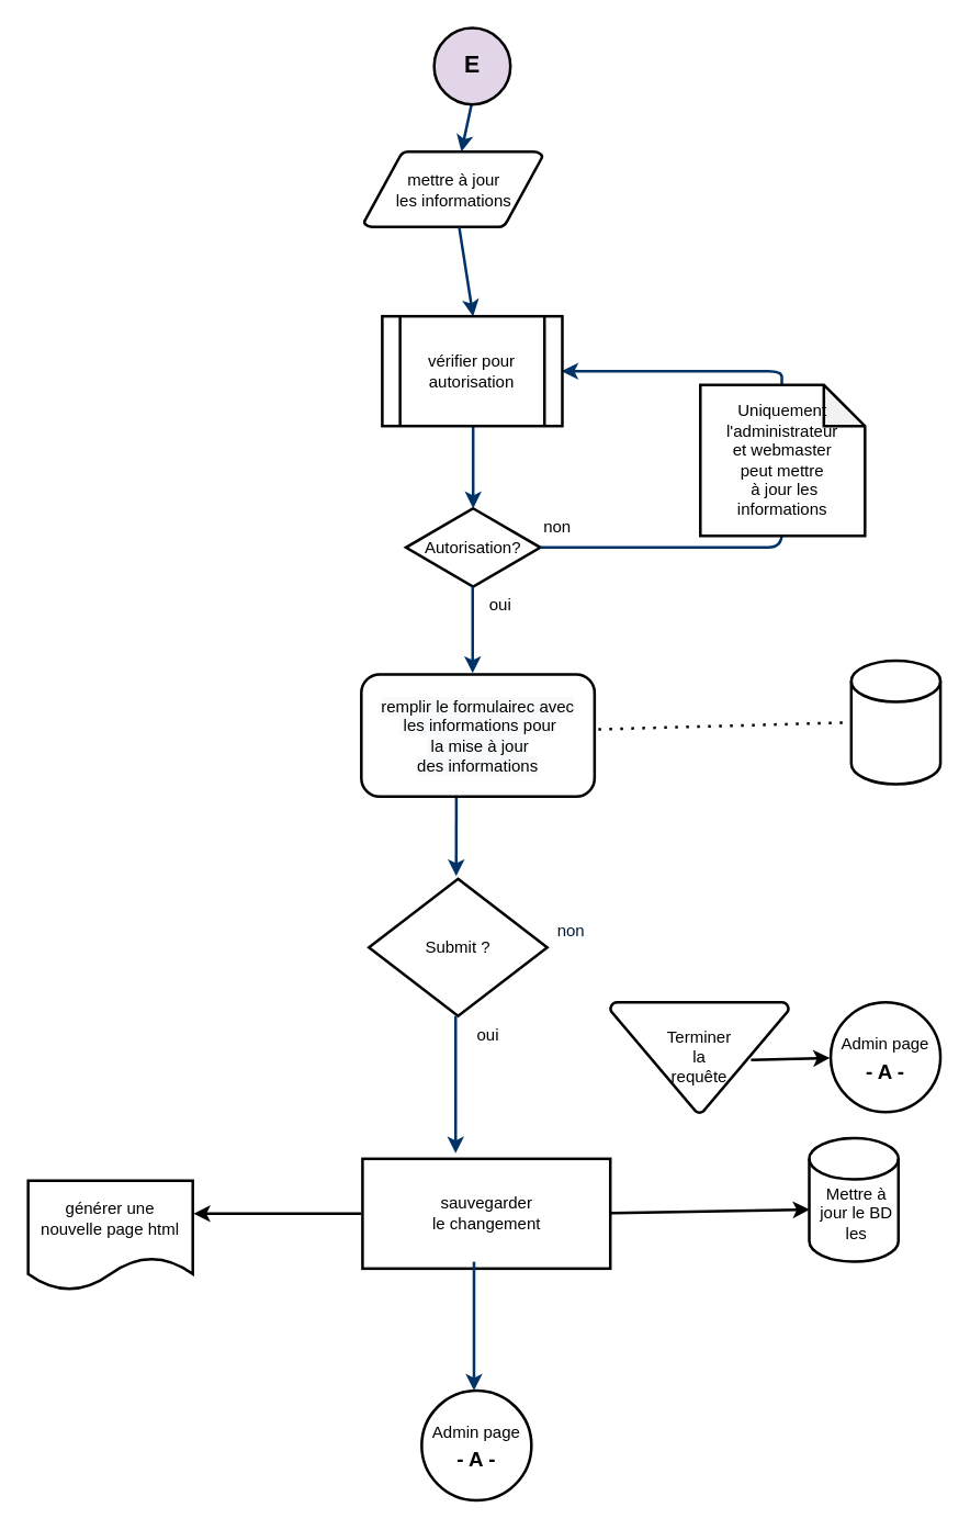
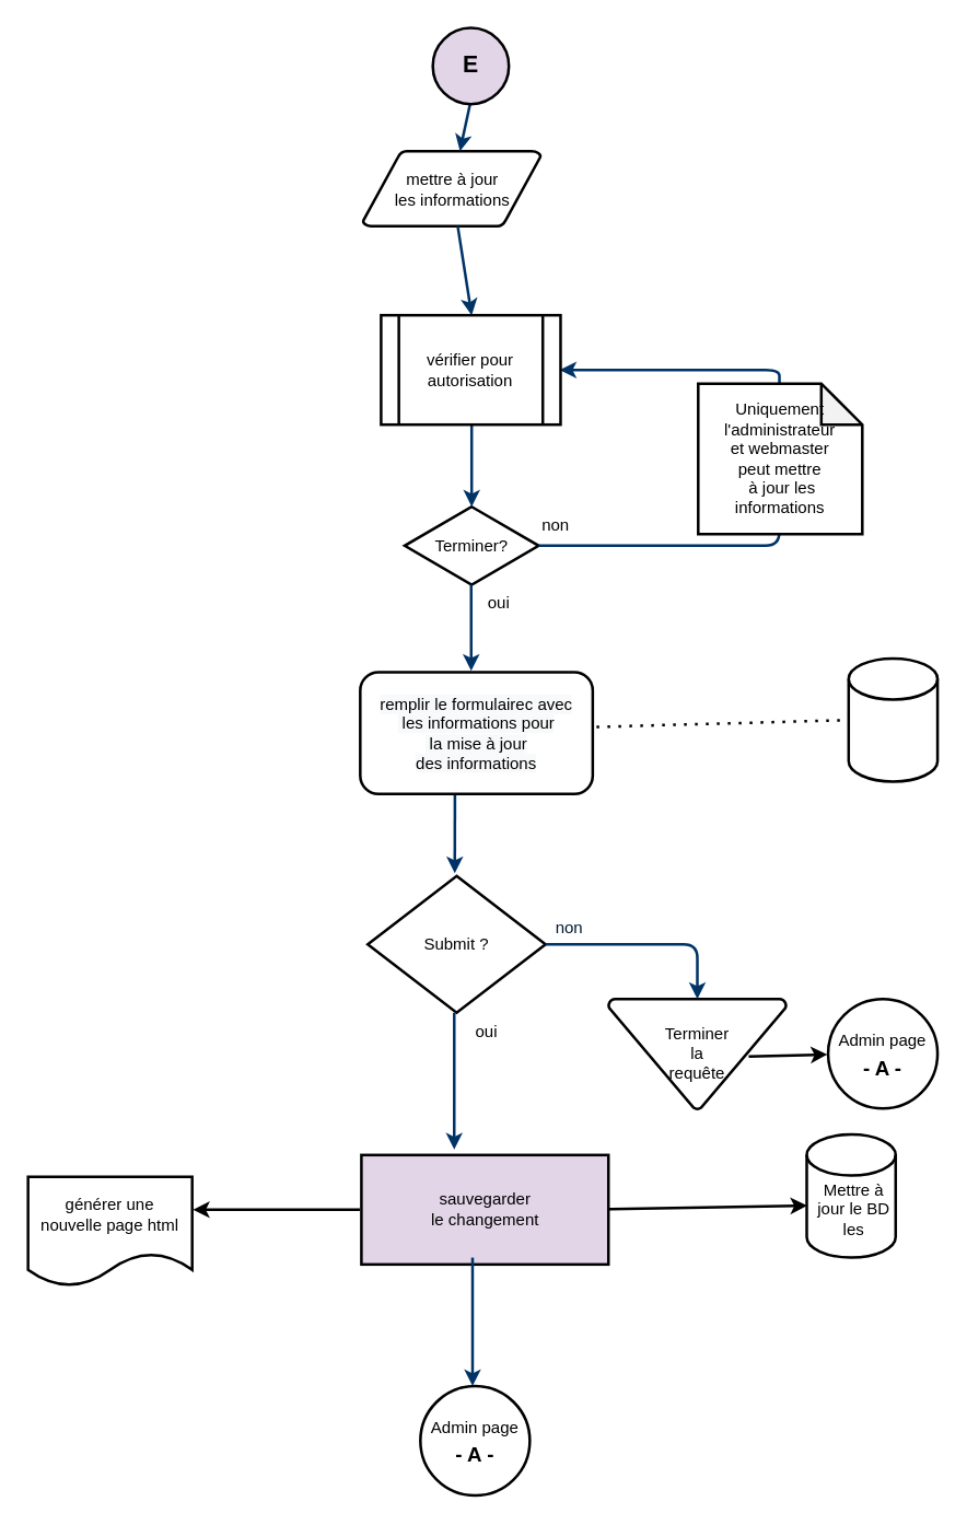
- <mxCell id="3" value="Autorisation?" style="shape=mxgraph.flowchart.decision;strokeWidth=2;gradientColor=none;gradientDirection=north;fontStyle=0;html=1;" vertex="1" parent="1"><mxGeometry x="295.37" y="370" width="98" height="57" as="geometry" /></mxCell>
+ <mxCell id="3" value="Terminer?" style="shape=mxgraph.flowchart.decision;strokeWidth=2;gradientColor=none;gradientDirection=north;fontStyle=0;html=1;" vertex="1" parent="1"><mxGeometry x="295.37" y="370" width="98" height="57" as="geometry" /></mxCell>
+ <mxCell id="13" value="" style="edgeStyle=elbowEdgeStyle;elbow=vertical;exitX=1;exitY=0.5;exitPerimeter=0;entryX=0.5;entryY=0;entryPerimeter=0;fontStyle=1;strokeColor=#003366;strokeWidth=2;html=1;" edge="1" parent="1" source="11" target="12"><mxGeometry x="-155.63" y="-560" width="100" height="100" as="geometry"><mxPoint x="-235.63" y="-470" as="sourcePoint" /><mxPoint x="-135.63" y="-570" as="targetPoint" /><Array as="points"><mxPoint x="504.37" y="690" /></Array></mxGeometry></mxCell>
- <mxCell id="27" value="&lt;span style=&quot;&quot;&gt;sauvegarder&lt;/span&gt;&lt;br style=&quot;&quot;&gt;&lt;span style=&quot;&quot;&gt;le changement&lt;/span&gt;" style="rounded=0;whiteSpace=wrap;html=1;strokeWidth=2;" vertex="1" parent="1"><mxGeometry x="263.74" y="844" width="180.63" height="80" as="geometry" /></mxCell>
+ <mxCell id="27" value="&lt;span style=&quot;&quot;&gt;sauvegarder&lt;/span&gt;&lt;br style=&quot;&quot;&gt;&lt;span style=&quot;&quot;&gt;le changement&lt;/span&gt;" style="rounded=0;whiteSpace=wrap;html=1;strokeWidth=2;fillColor=#e1d5e7;" vertex="1" parent="1"><mxGeometry x="263.74" y="844" width="180.63" height="80" as="geometry" /></mxCell>
